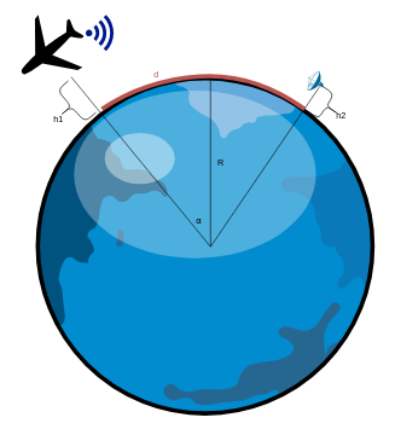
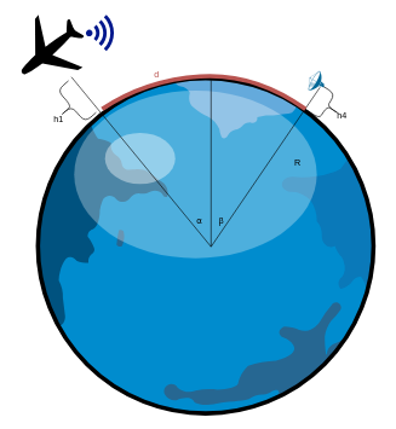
- <mxCell id="12" value="h2" style="text;html=1;align=center;verticalAlign=middle;resizable=0;points=[];autosize=1;strokeColor=none;fillColor=none;" vertex="1" parent="1"><mxGeometry x="450" y="145.02" width="40" height="30" as="geometry" /></mxCell>
+ <mxCell id="12" value="h4" style="text;html=1;align=center;verticalAlign=middle;resizable=0;points=[];autosize=1;strokeColor=none;fillColor=none;" vertex="1" parent="1"><mxGeometry x="450" y="145.02" width="40" height="30" as="geometry" /></mxCell>
- <mxCell id="6" value="R" style="text;html=1;align=center;verticalAlign=middle;resizable=0;points=[];autosize=1;strokeColor=none;fillColor=none;" vertex="1" parent="1"><mxGeometry x="289" y="210" width="30" height="30" as="geometry" /></mxCell>
+ <mxCell id="6" value="R" style="text;html=1;align=center;verticalAlign=middle;resizable=0;points=[];autosize=1;strokeColor=none;fillColor=none;" vertex="1" parent="1"><mxGeometry x="394" y="210" width="30" height="30" as="geometry" /></mxCell>
+ <mxCell id="13" value="β" style="text;html=1;align=center;verticalAlign=middle;resizable=0;points=[];autosize=1;strokeColor=none;fillColor=none;" vertex="1" parent="1"><mxGeometry x="289" y="290" width="30" height="30" as="geometry" /></mxCell>
